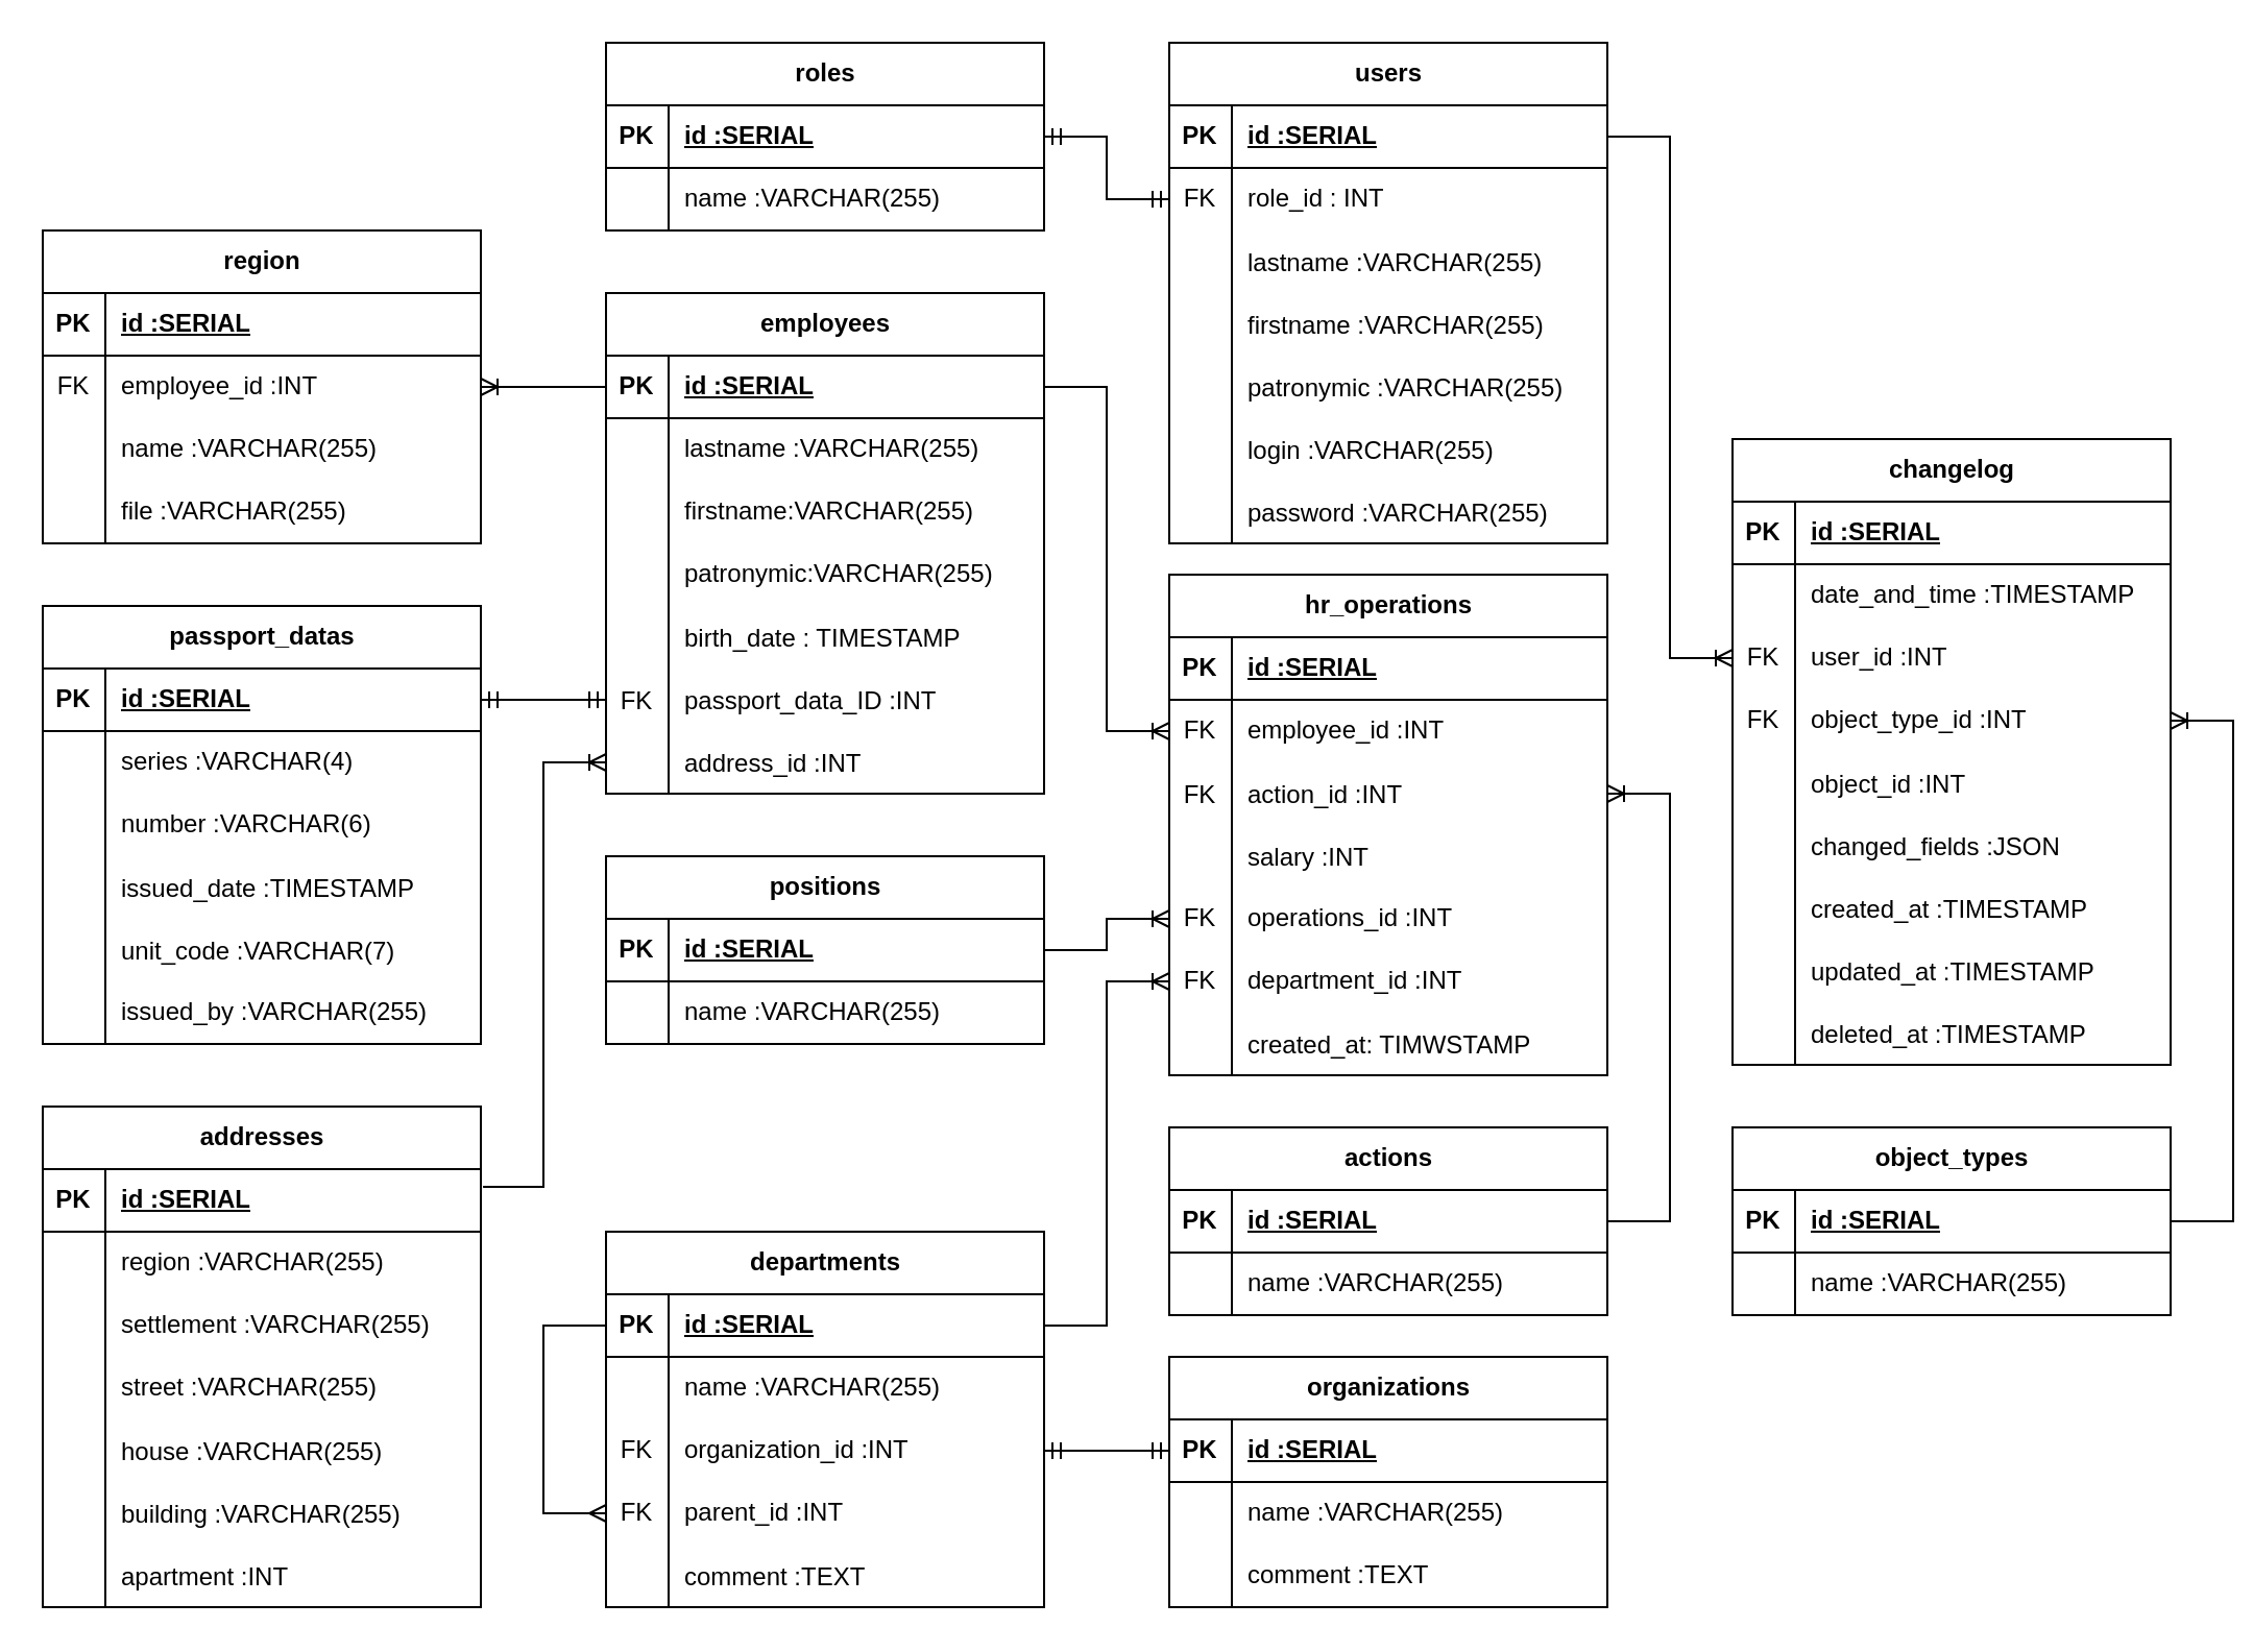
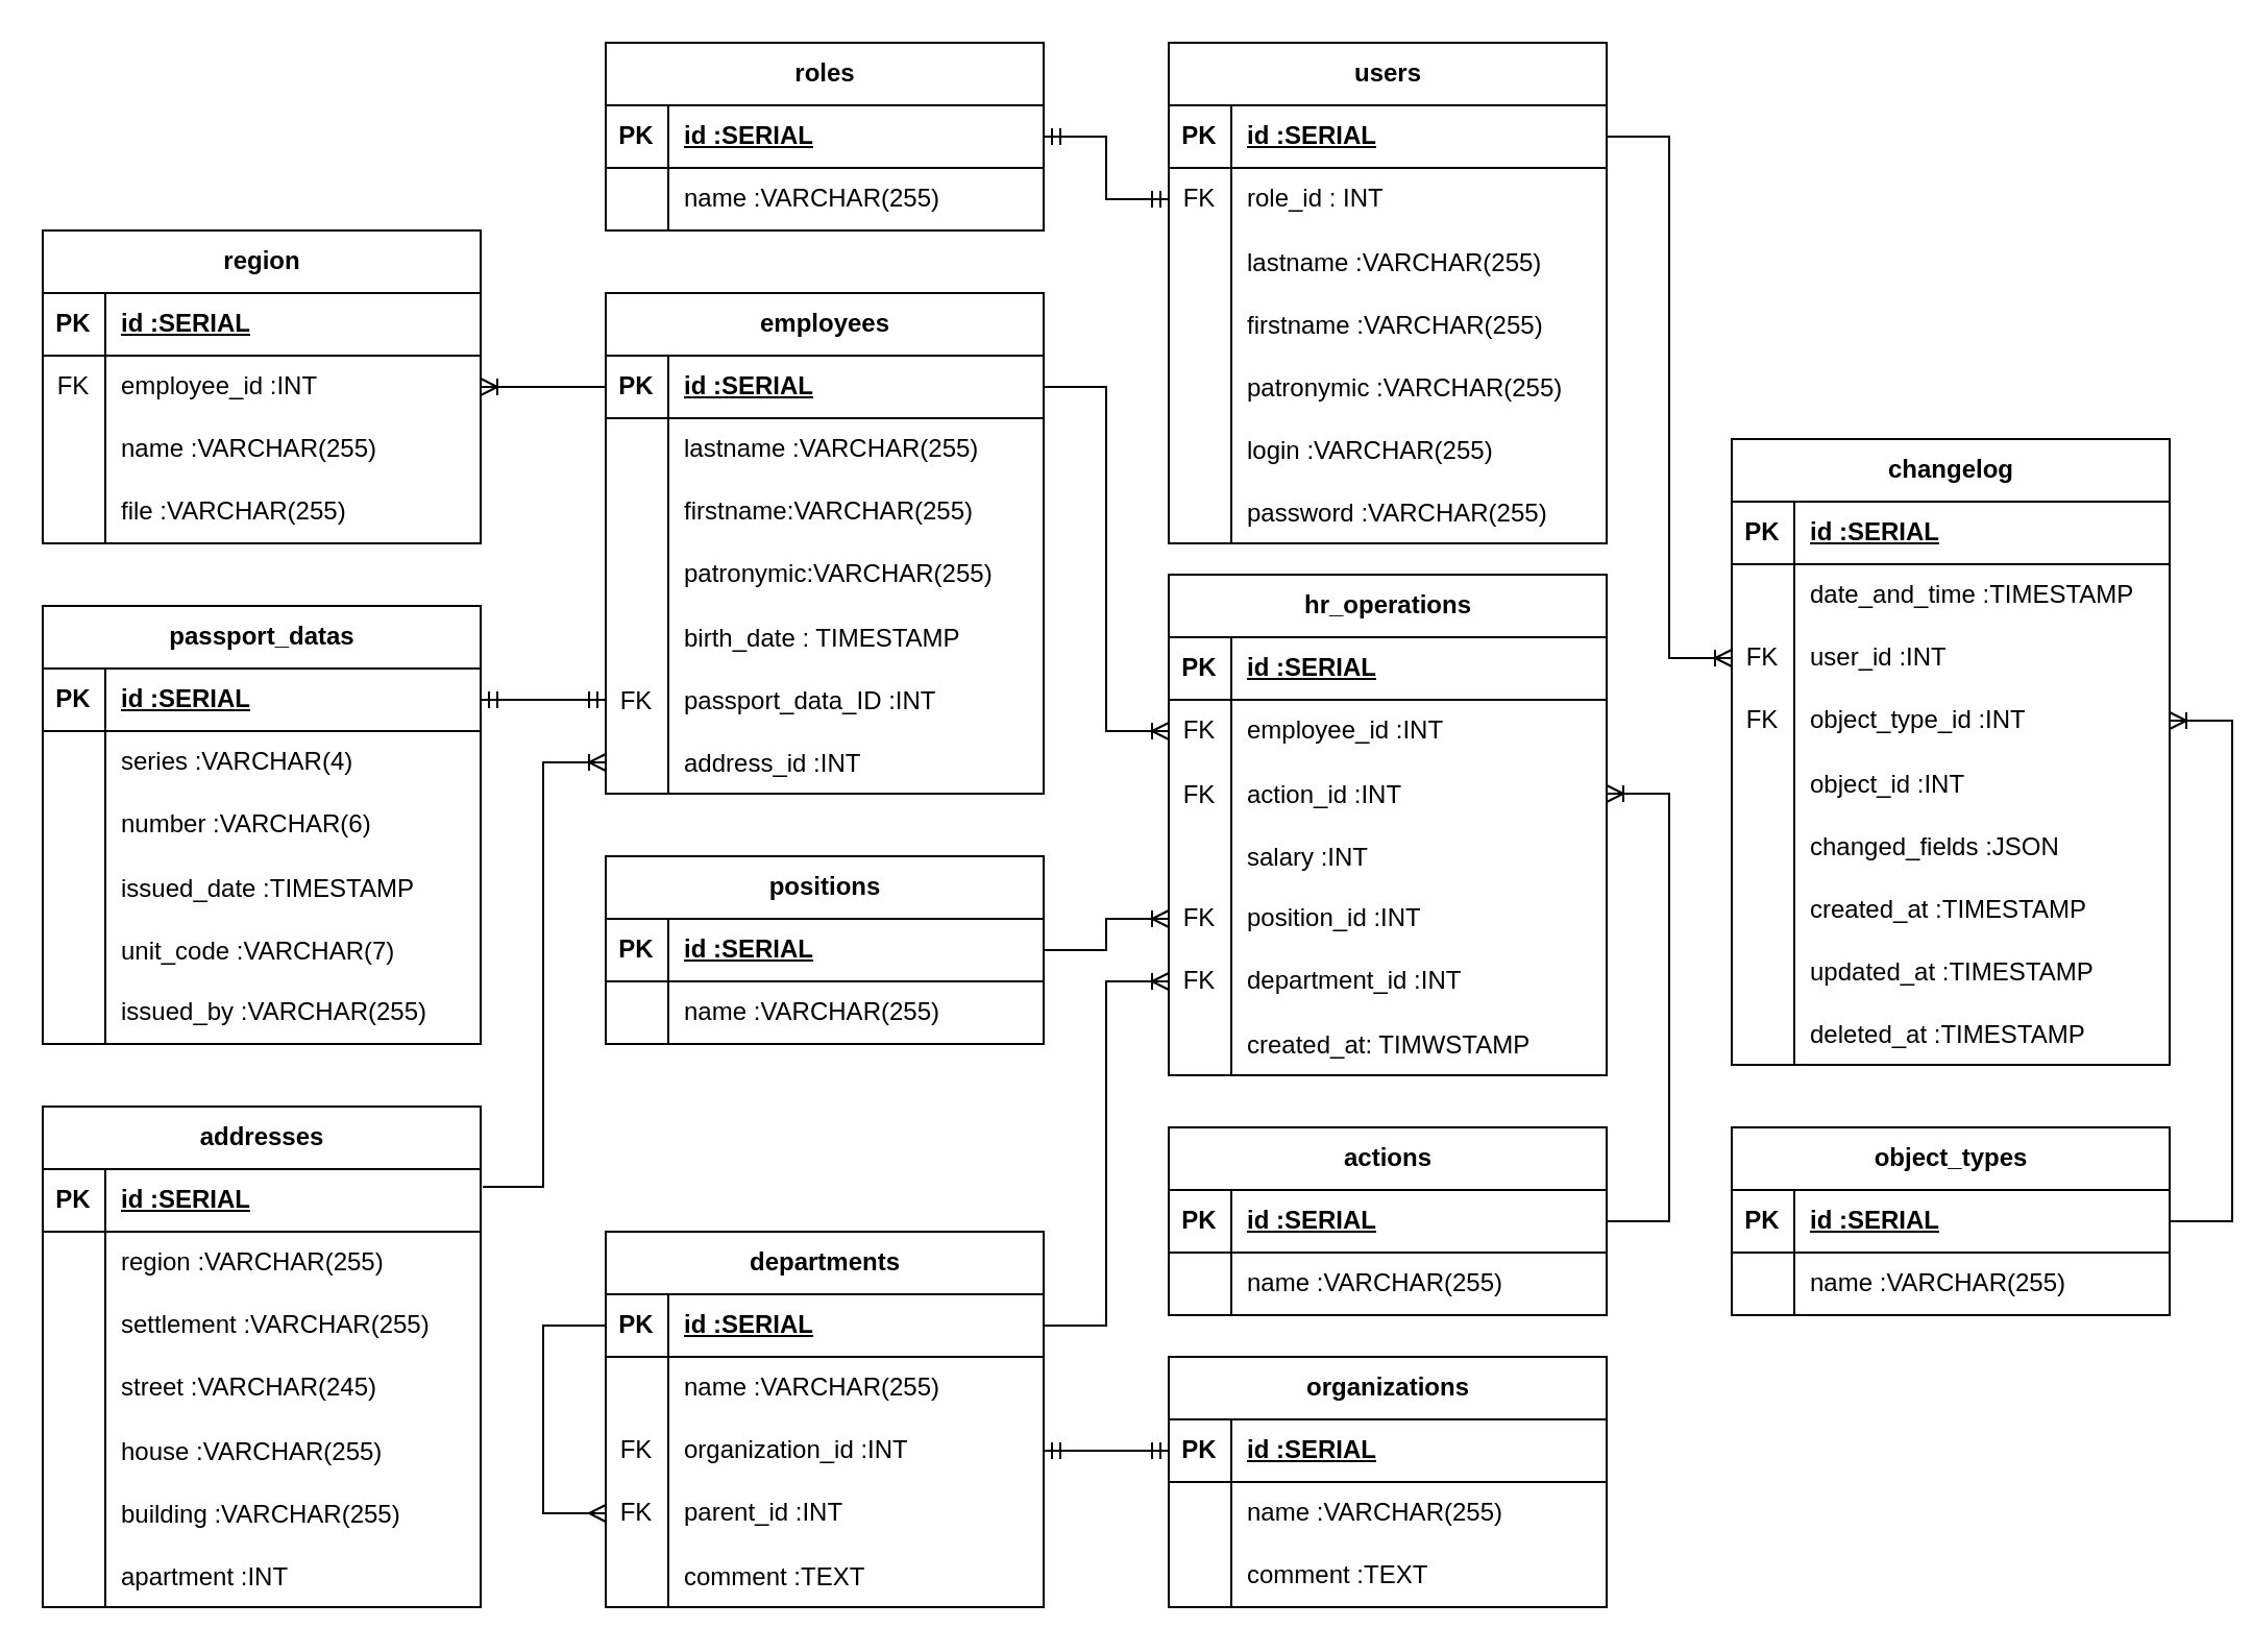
- <mxCell id="86" value="operations_id :INT" style="shape=partialRectangle;connectable=0;fillColor=none;top=0;left=0;bottom=0;right=0;align=left;spacingLeft=6;overflow=hidden;whiteSpace=wrap;html=1;" parent="84" vertex="1"><mxGeometry x="30" width="180" height="30" as="geometry"><mxRectangle width="180" height="30" as="alternateBounds" /></mxGeometry></mxCell>
+ <mxCell id="86" value="position_id :INT" style="shape=partialRectangle;connectable=0;fillColor=none;top=0;left=0;bottom=0;right=0;align=left;spacingLeft=6;overflow=hidden;whiteSpace=wrap;html=1;" parent="84" vertex="1"><mxGeometry x="30" width="180" height="30" as="geometry"><mxRectangle width="180" height="30" as="alternateBounds" /></mxGeometry></mxCell>
- <mxCell id="194" value="street&amp;nbsp;&lt;span style=&quot;text-wrap-mode: nowrap;&quot;&gt;:VARCHAR(255)&lt;/span&gt;" style="shape=partialRectangle;connectable=0;fillColor=none;top=0;left=0;bottom=0;right=0;align=left;spacingLeft=6;overflow=hidden;whiteSpace=wrap;html=1;" parent="192" vertex="1"><mxGeometry x="30" width="180" height="30" as="geometry"><mxRectangle width="180" height="30" as="alternateBounds" /></mxGeometry></mxCell>
+ <mxCell id="194" value="street&amp;nbsp;&lt;span style=&quot;text-wrap-mode: nowrap;&quot;&gt;:VARCHAR(245)&lt;/span&gt;" style="shape=partialRectangle;connectable=0;fillColor=none;top=0;left=0;bottom=0;right=0;align=left;spacingLeft=6;overflow=hidden;whiteSpace=wrap;html=1;" parent="192" vertex="1"><mxGeometry x="30" width="180" height="30" as="geometry"><mxRectangle width="180" height="30" as="alternateBounds" /></mxGeometry></mxCell>
